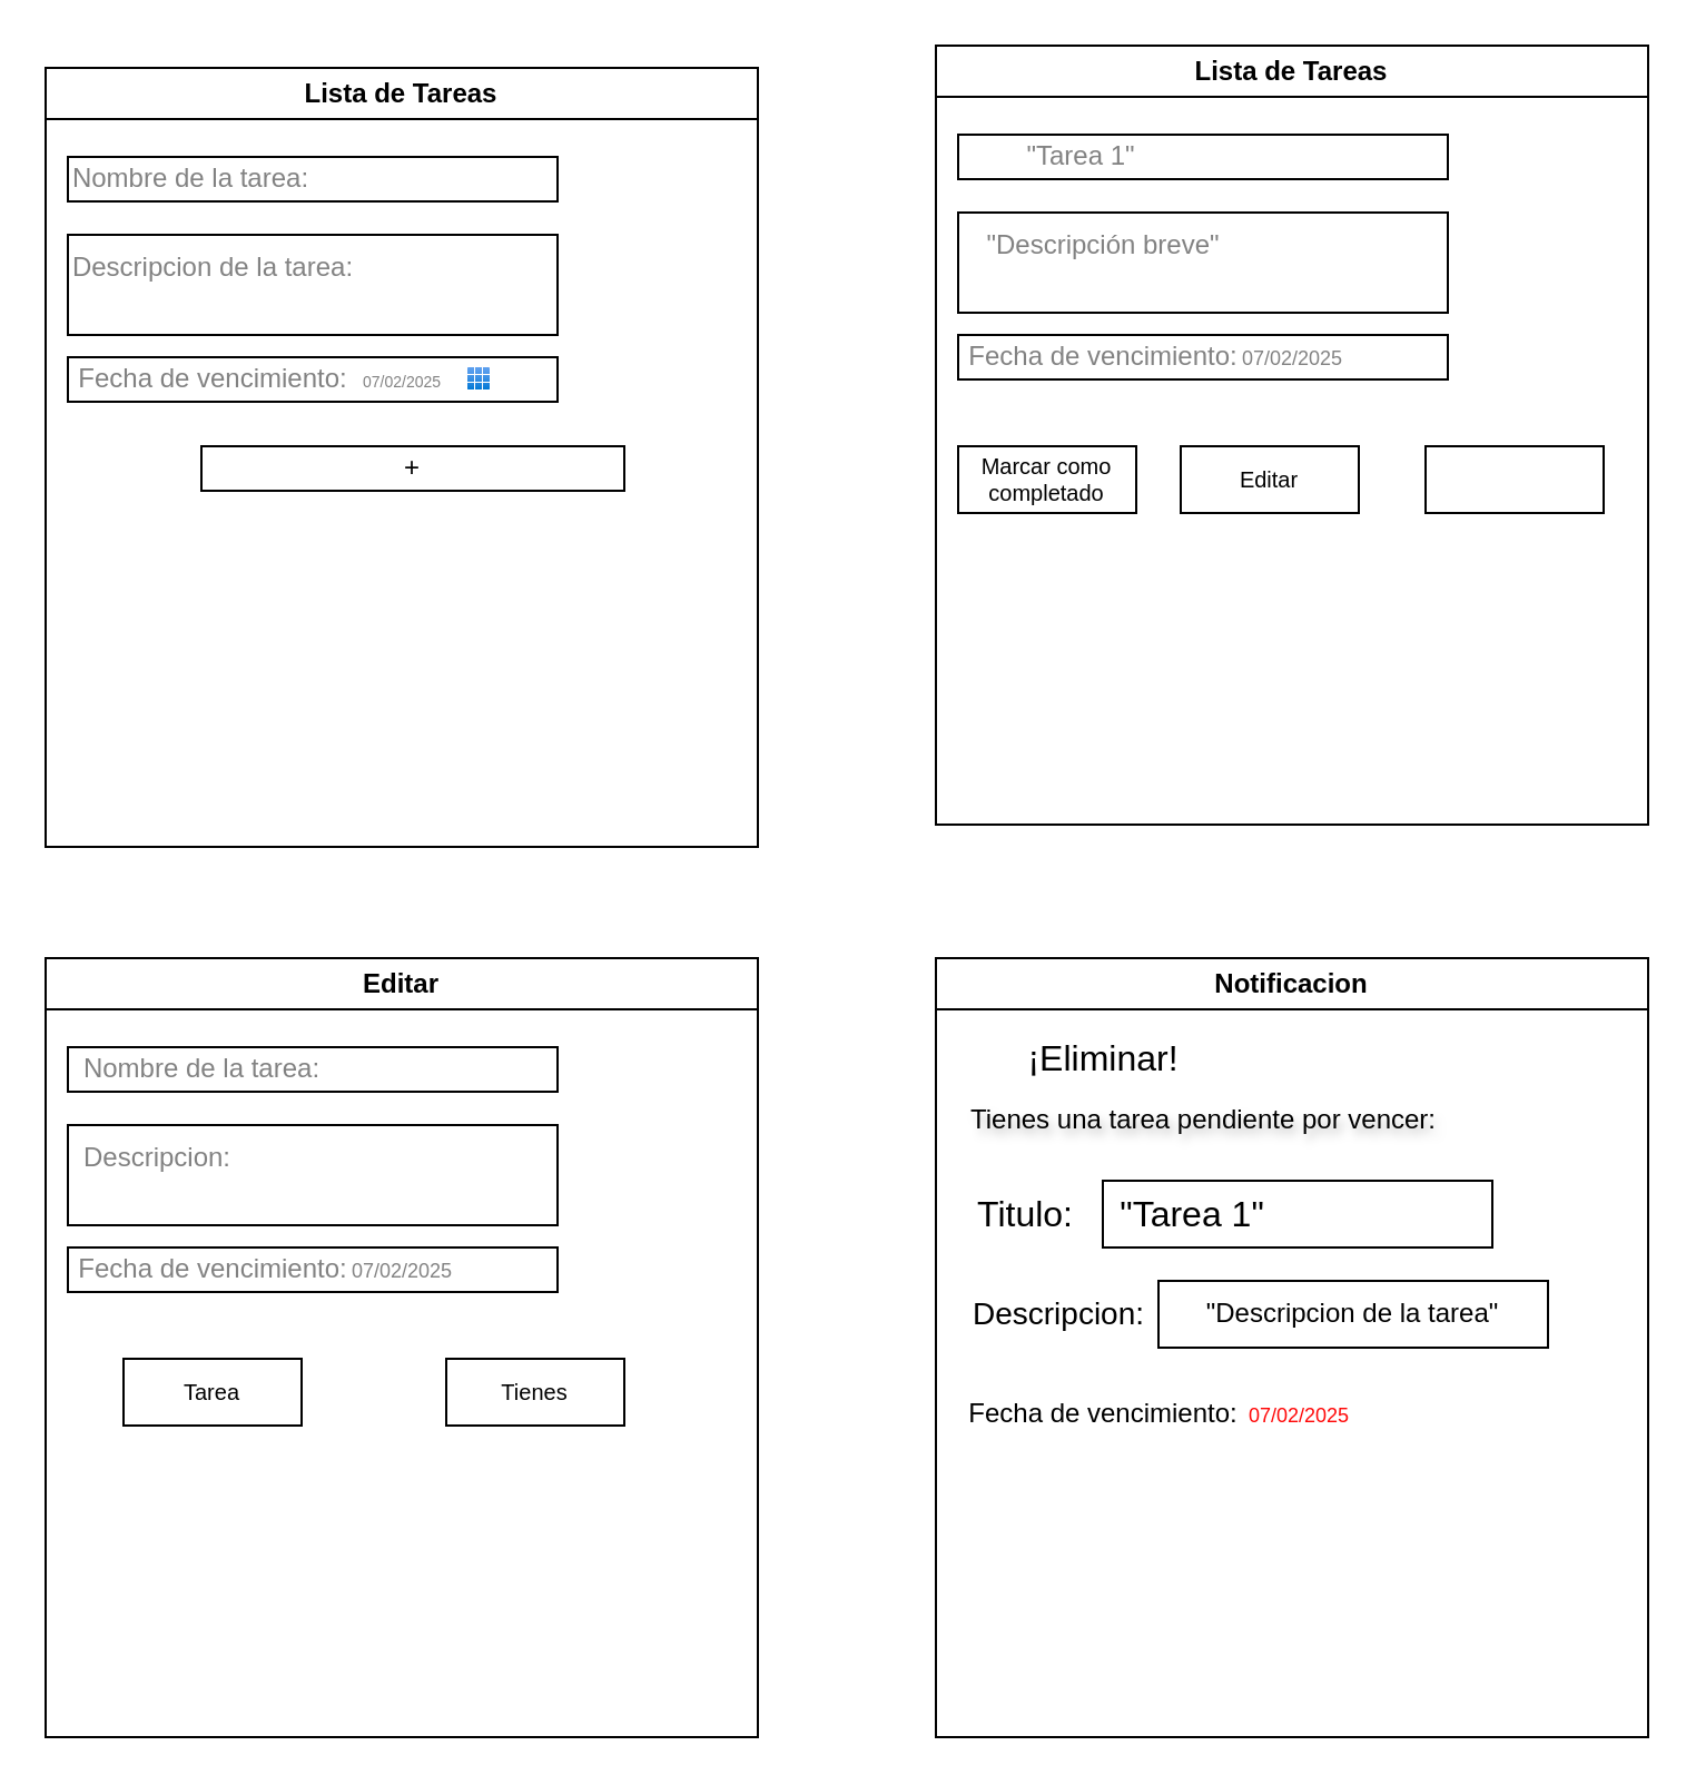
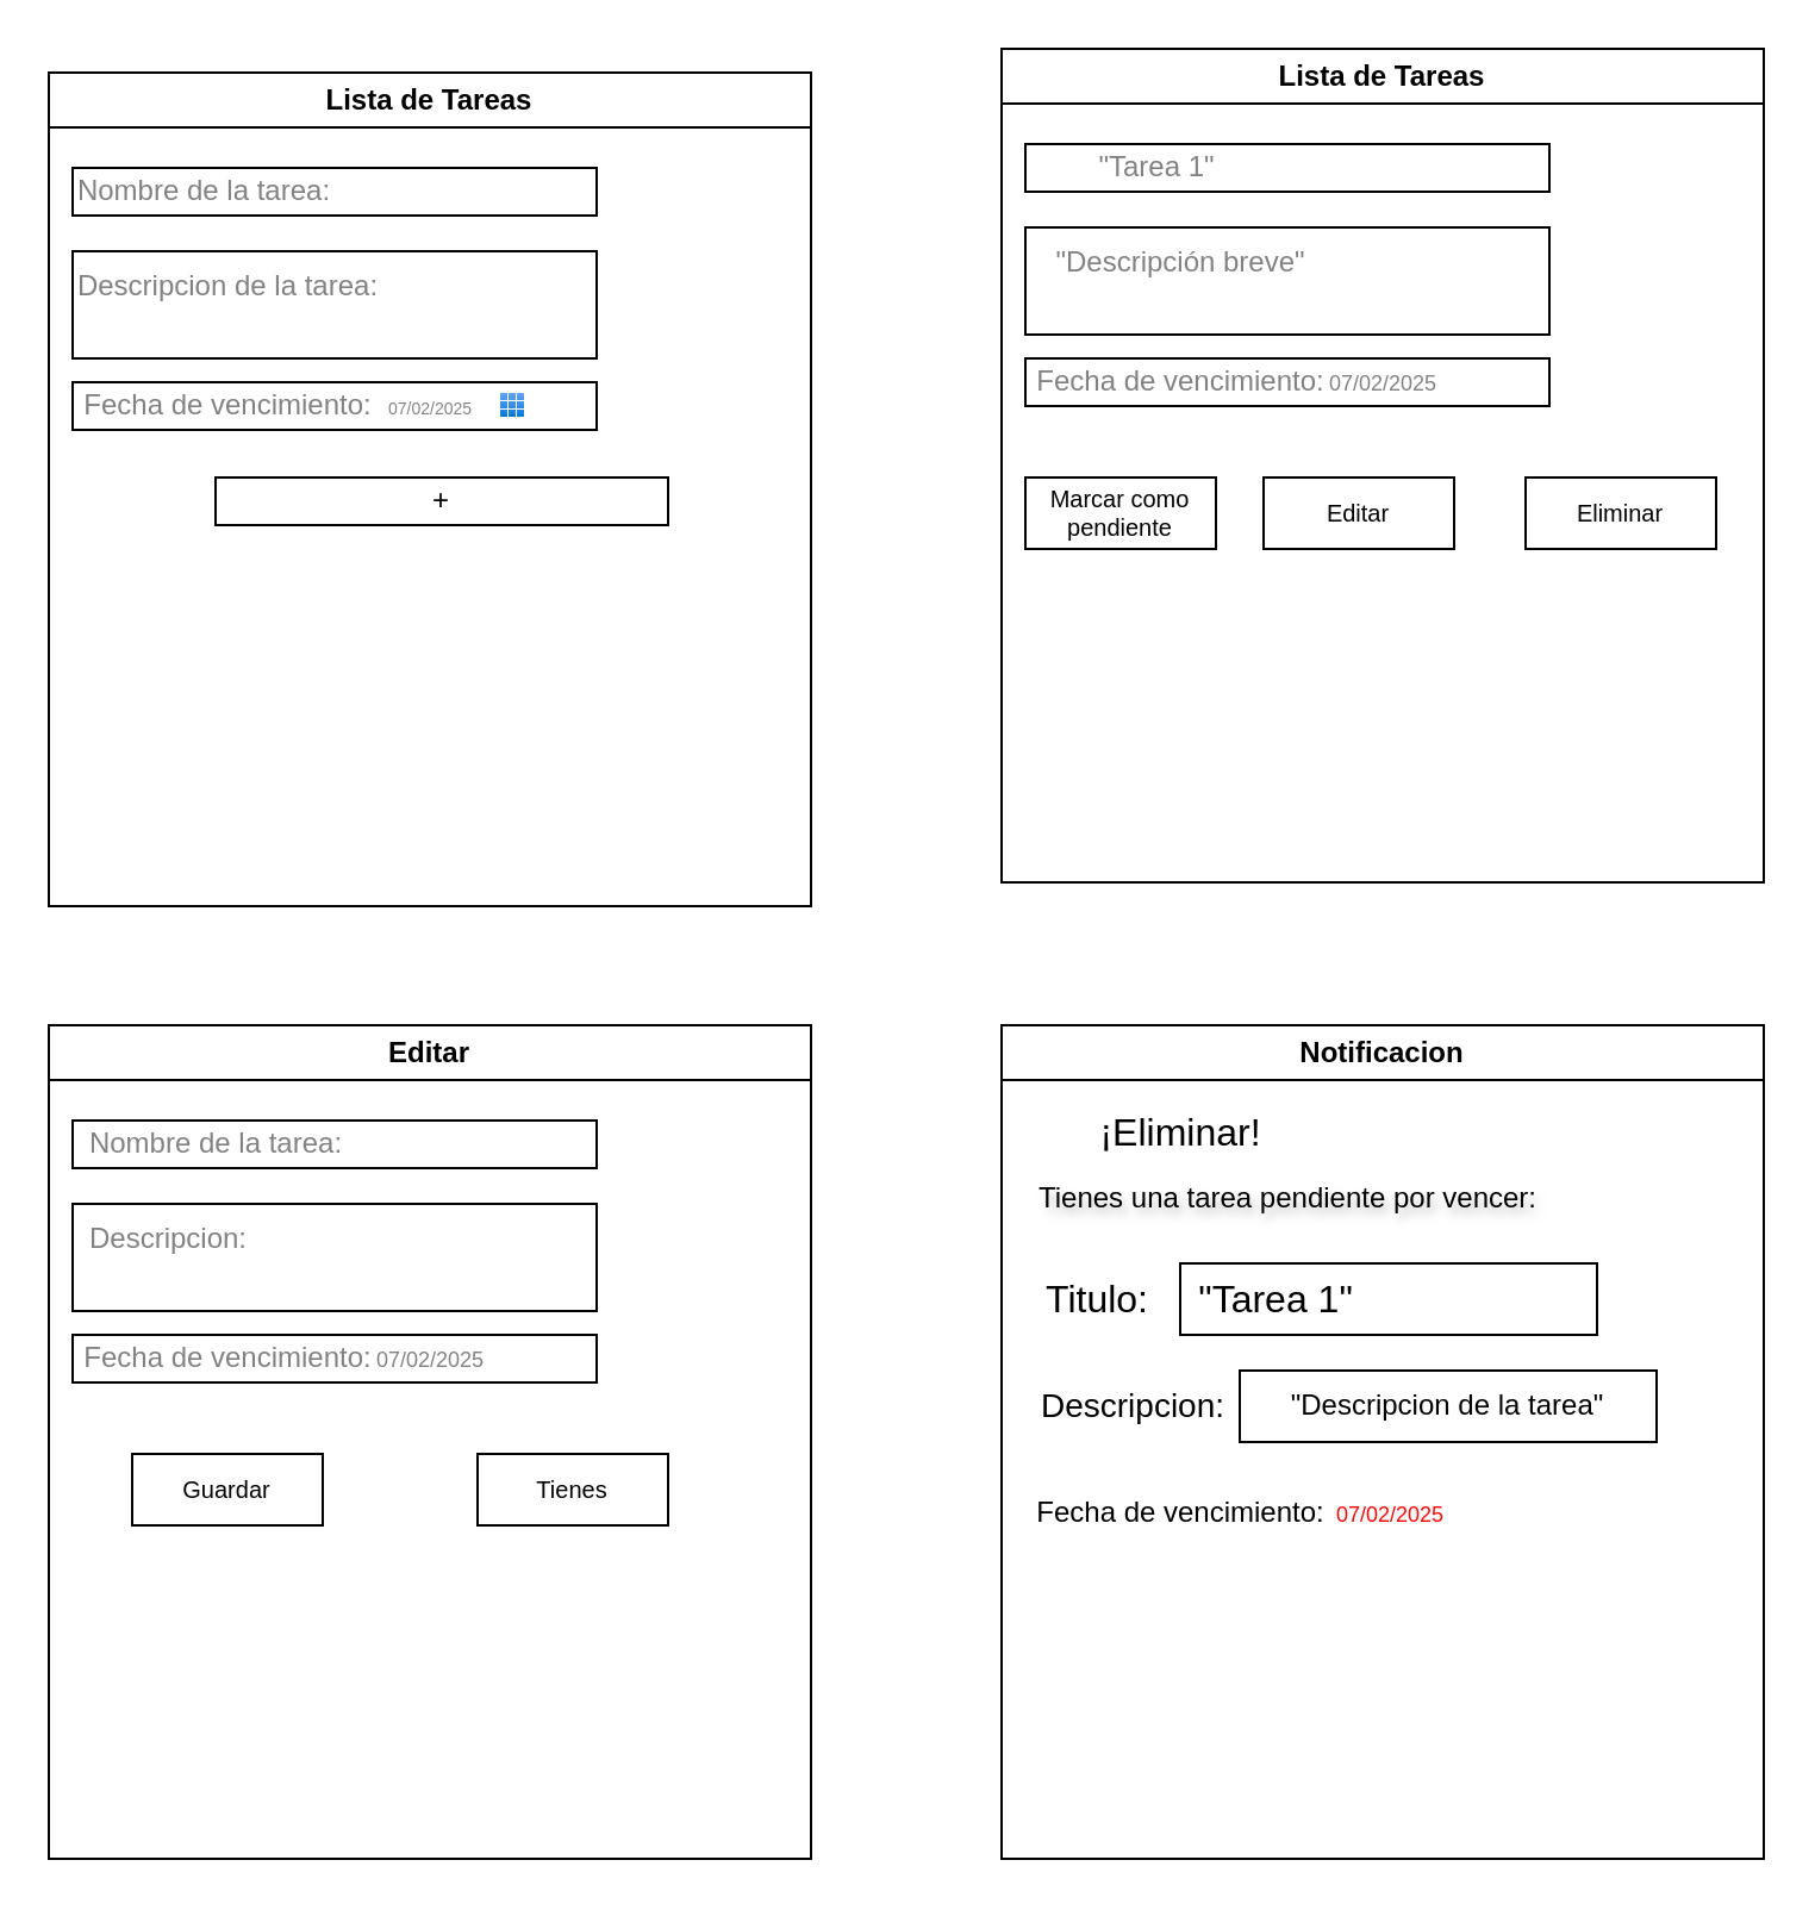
- <mxCell id="23" value="Marcar como completado" style="text;html=1;align=center;verticalAlign=middle;whiteSpace=wrap;rounded=0;fontSize=10;" vertex="1" parent="12"><mxGeometry x="10" y="180" width="80" height="30" as="geometry" /></mxCell>
+ <mxCell id="23" value="Marcar como pendiente" style="text;html=1;align=center;verticalAlign=middle;whiteSpace=wrap;rounded=0;fontSize=10;" vertex="1" parent="12"><mxGeometry x="10" y="180" width="80" height="30" as="geometry" /></mxCell>
+ <mxCell id="25" value="Eliminar" style="text;html=1;align=center;verticalAlign=middle;whiteSpace=wrap;rounded=0;fontSize=10;" vertex="1" parent="12"><mxGeometry x="220" y="180" width="80" height="30" as="geometry" /></mxCell>
- <mxCell id="39" value="Tarea" style="text;html=1;align=center;verticalAlign=middle;whiteSpace=wrap;rounded=0;fontSize=10;" vertex="1" parent="37"><mxGeometry width="80" height="30" as="geometry" /></mxCell>
+ <mxCell id="39" value="Guardar" style="text;html=1;align=center;verticalAlign=middle;whiteSpace=wrap;rounded=0;fontSize=10;" vertex="1" parent="37"><mxGeometry width="80" height="30" as="geometry" /></mxCell>
